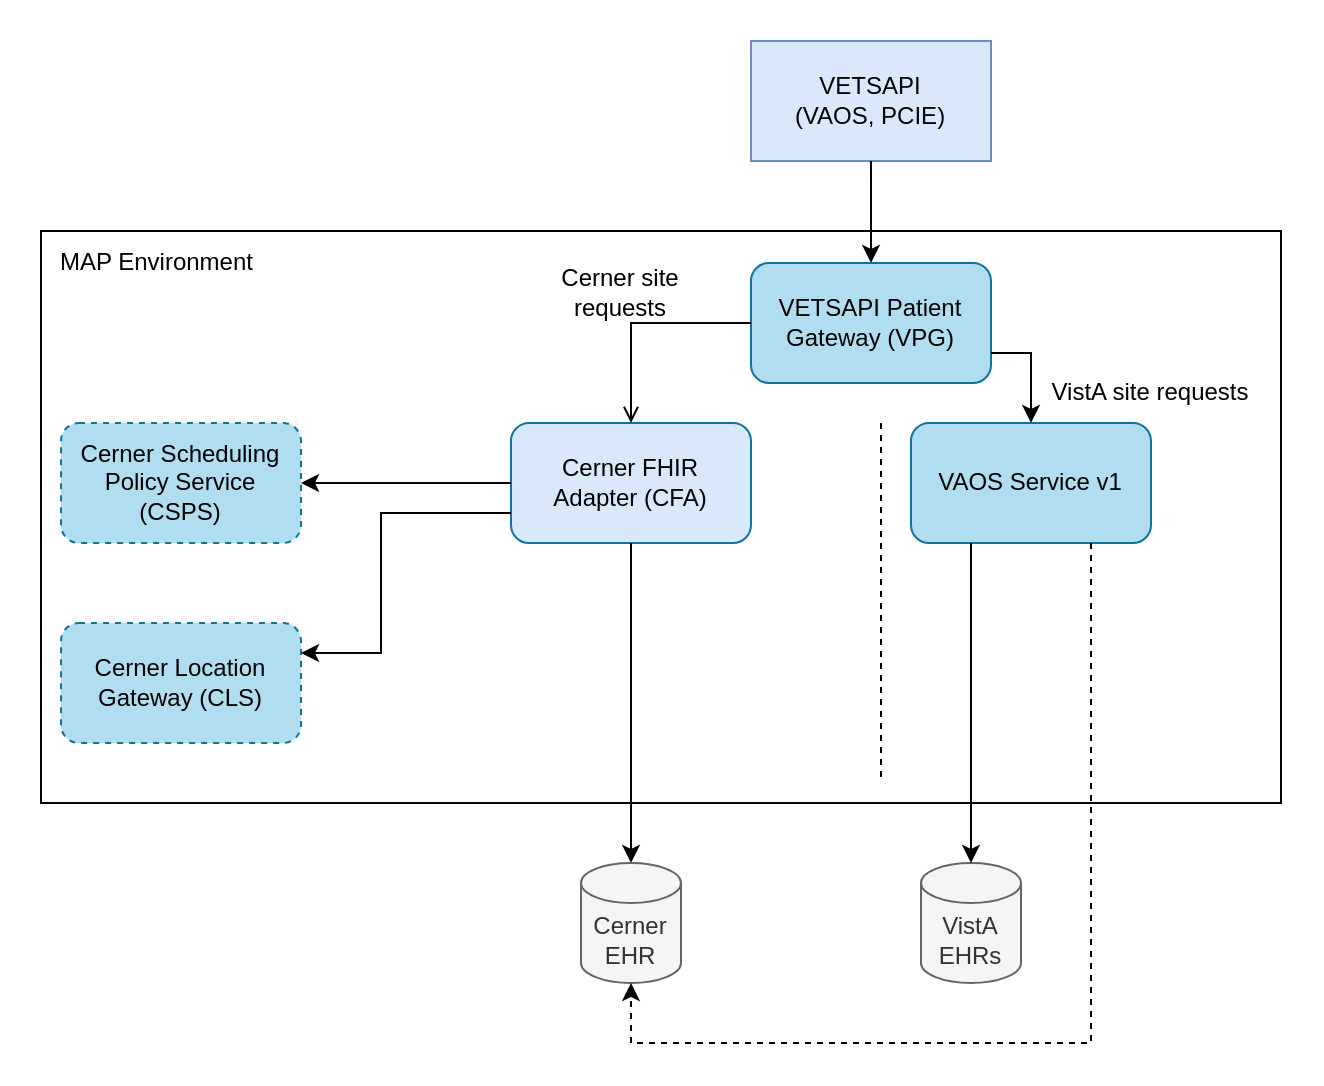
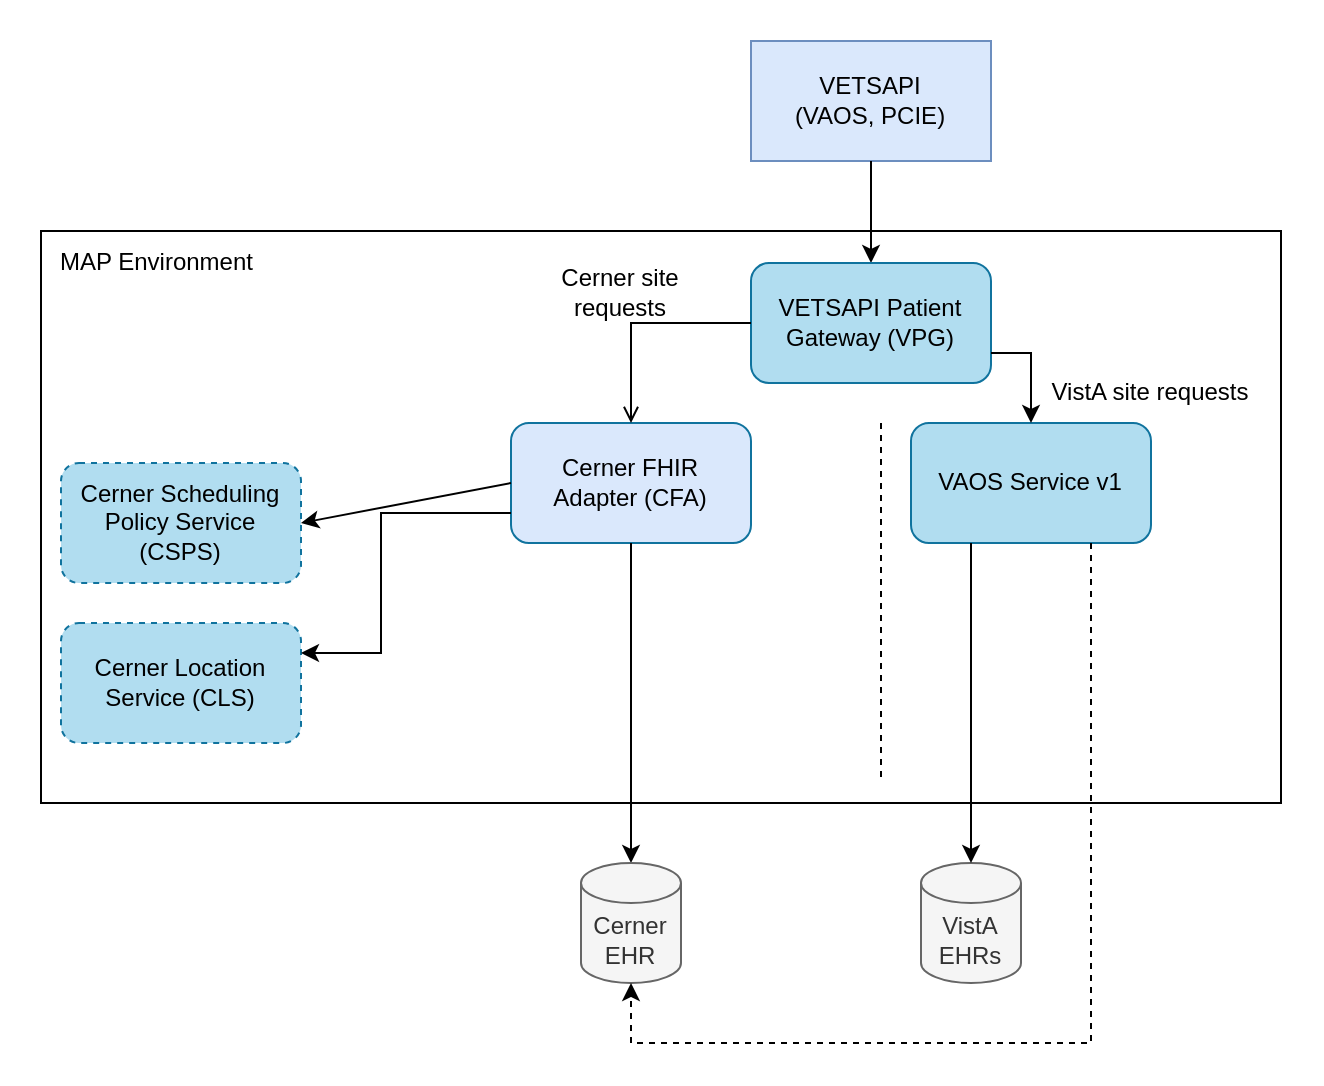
- <mxCell id="8" value="Cerner Scheduling Policy Service (CSPS)" style="rounded=1;whiteSpace=wrap;html=1;fillColor=#b1ddf0;strokeColor=#10739e;dashed=1;" vertex="1" parent="1"><mxGeometry x="30" y="211" width="120" height="60" as="geometry" /></mxCell>
+ <mxCell id="8" value="Cerner Scheduling Policy Service (CSPS)" style="rounded=1;whiteSpace=wrap;html=1;fillColor=#b1ddf0;strokeColor=#10739e;dashed=1;" vertex="1" parent="1"><mxGeometry x="30" y="231" width="120" height="60" as="geometry" /></mxCell>
- <mxCell id="7" value="Cerner Location Gateway (CLS)" style="rounded=1;whiteSpace=wrap;html=1;fillColor=#b1ddf0;strokeColor=#10739e;dashed=1;strokeWidth=1;" vertex="1" parent="1"><mxGeometry x="30" y="311" width="120" height="60" as="geometry" /></mxCell>
+ <mxCell id="7" value="Cerner Location Service (CLS)" style="rounded=1;whiteSpace=wrap;html=1;fillColor=#b1ddf0;strokeColor=#10739e;dashed=1;strokeWidth=1;" vertex="1" parent="1"><mxGeometry x="30" y="311" width="120" height="60" as="geometry" /></mxCell>
